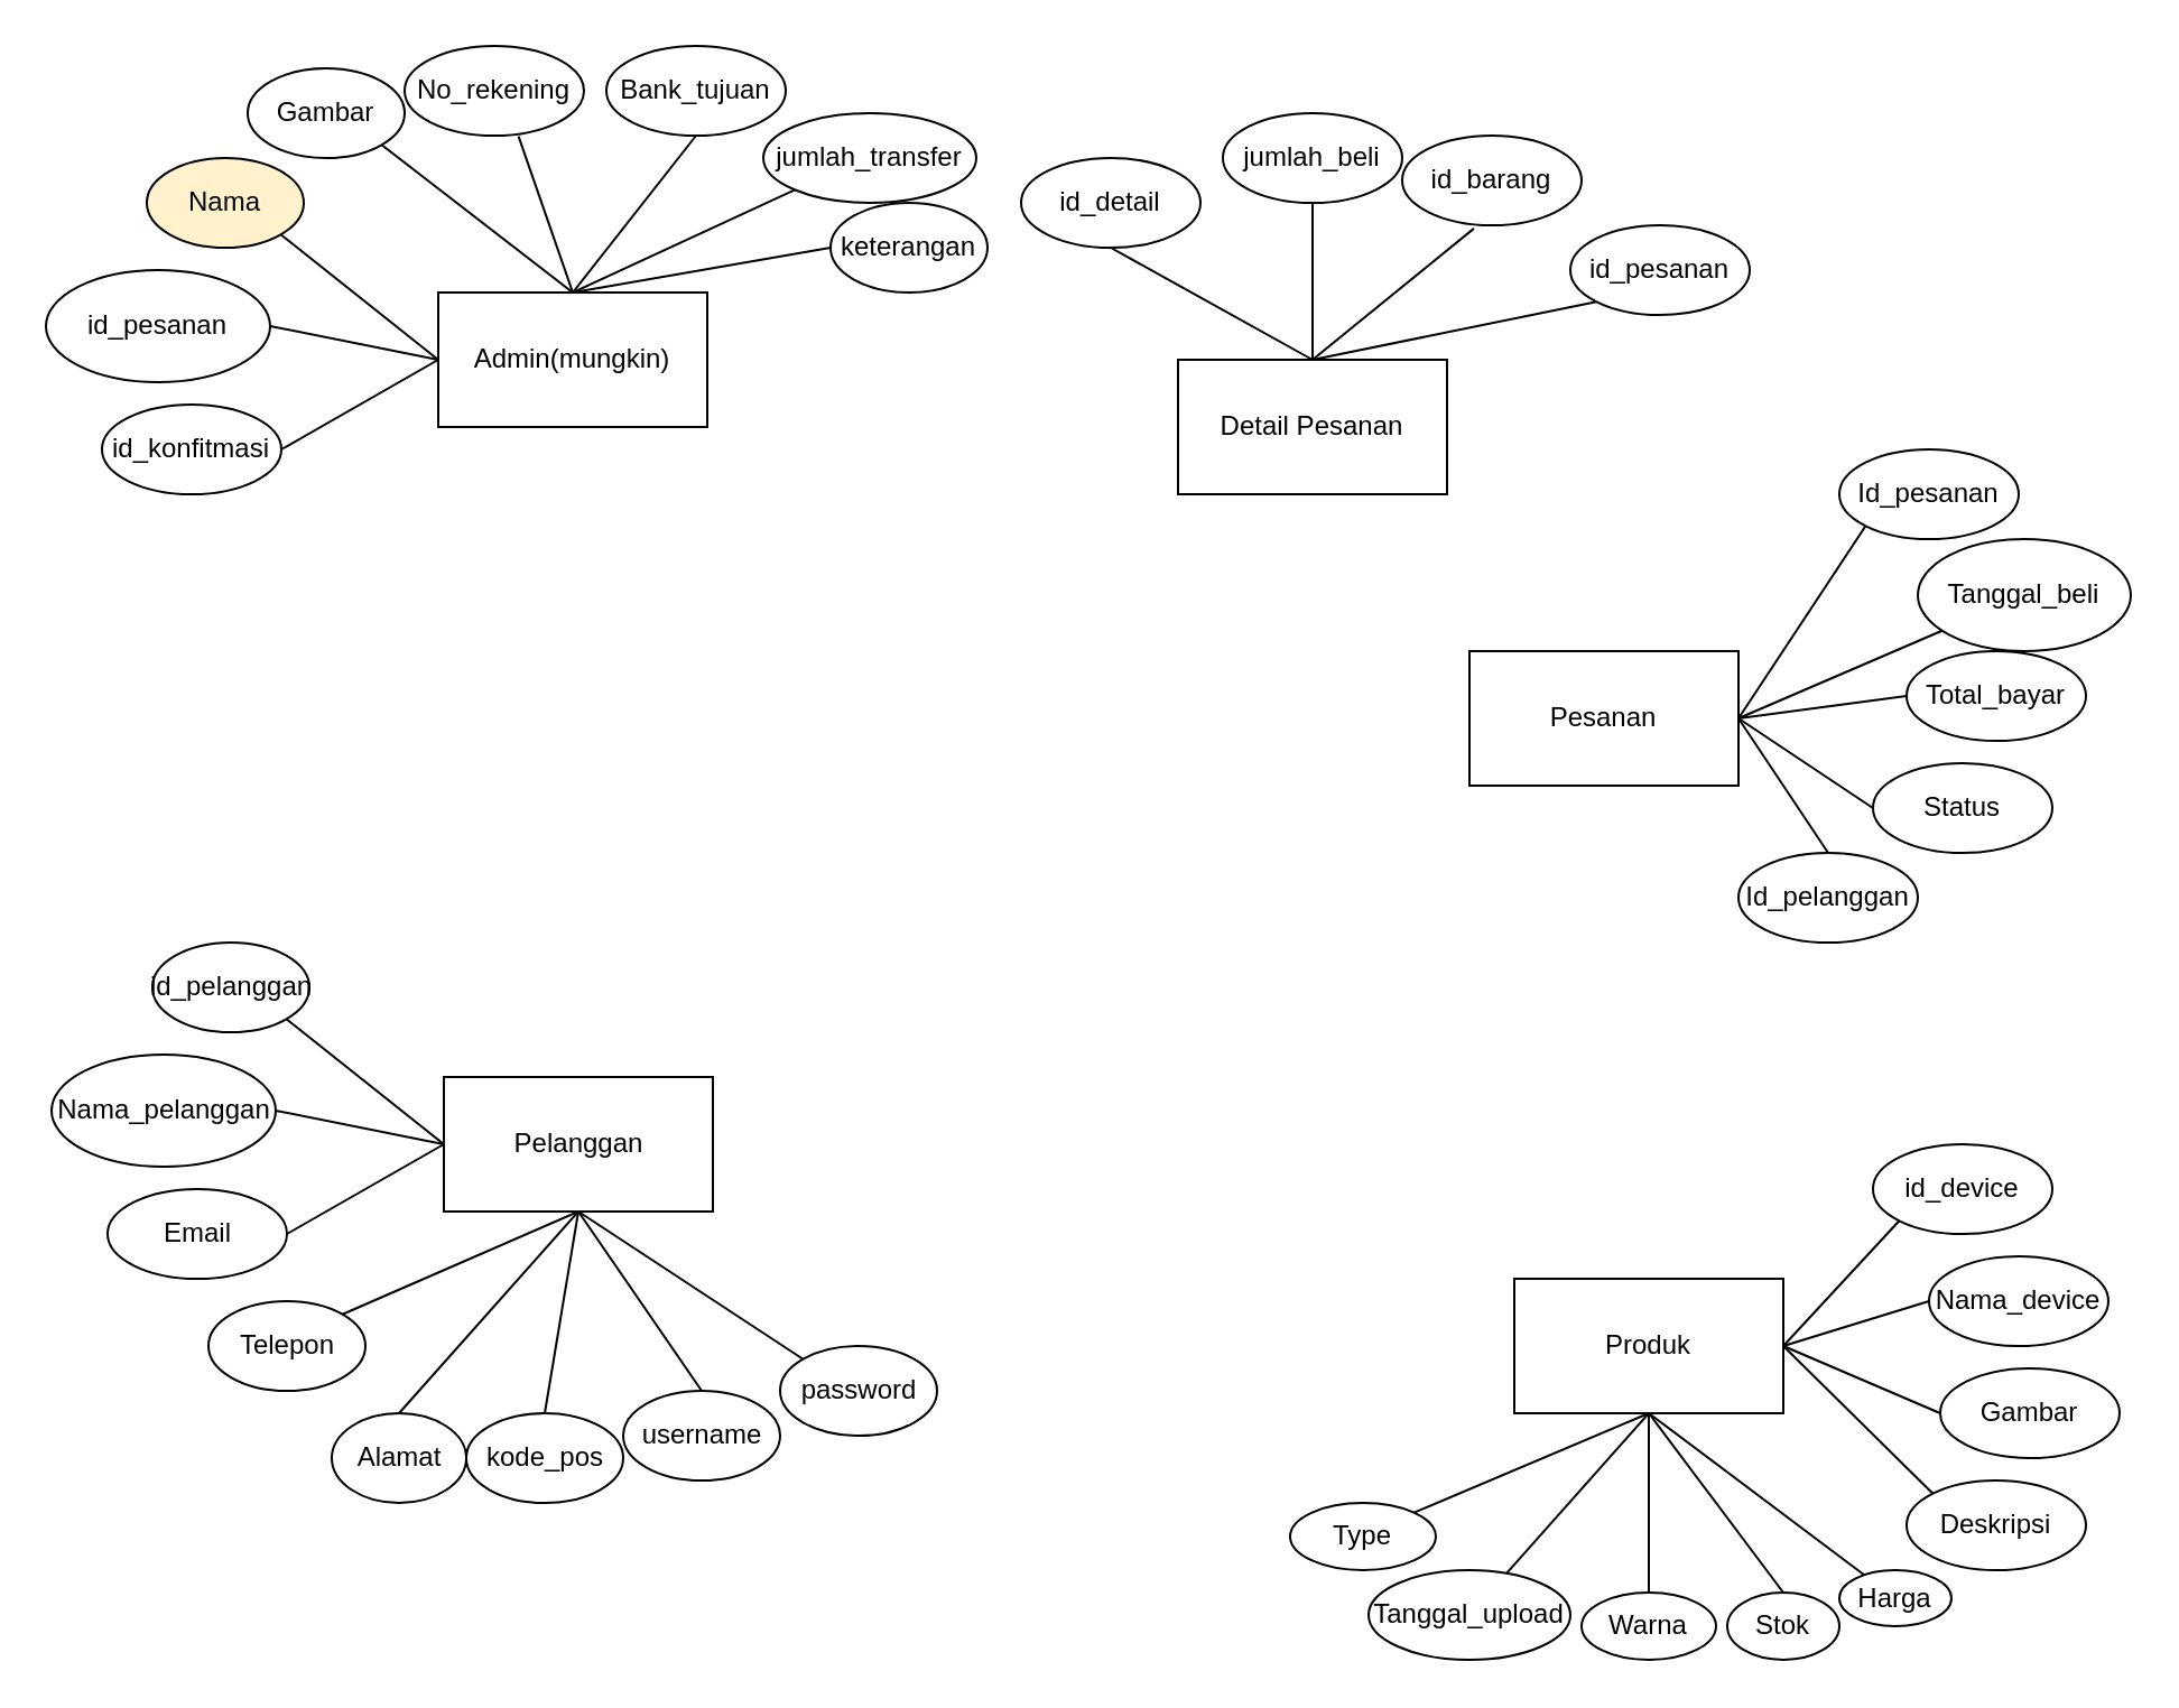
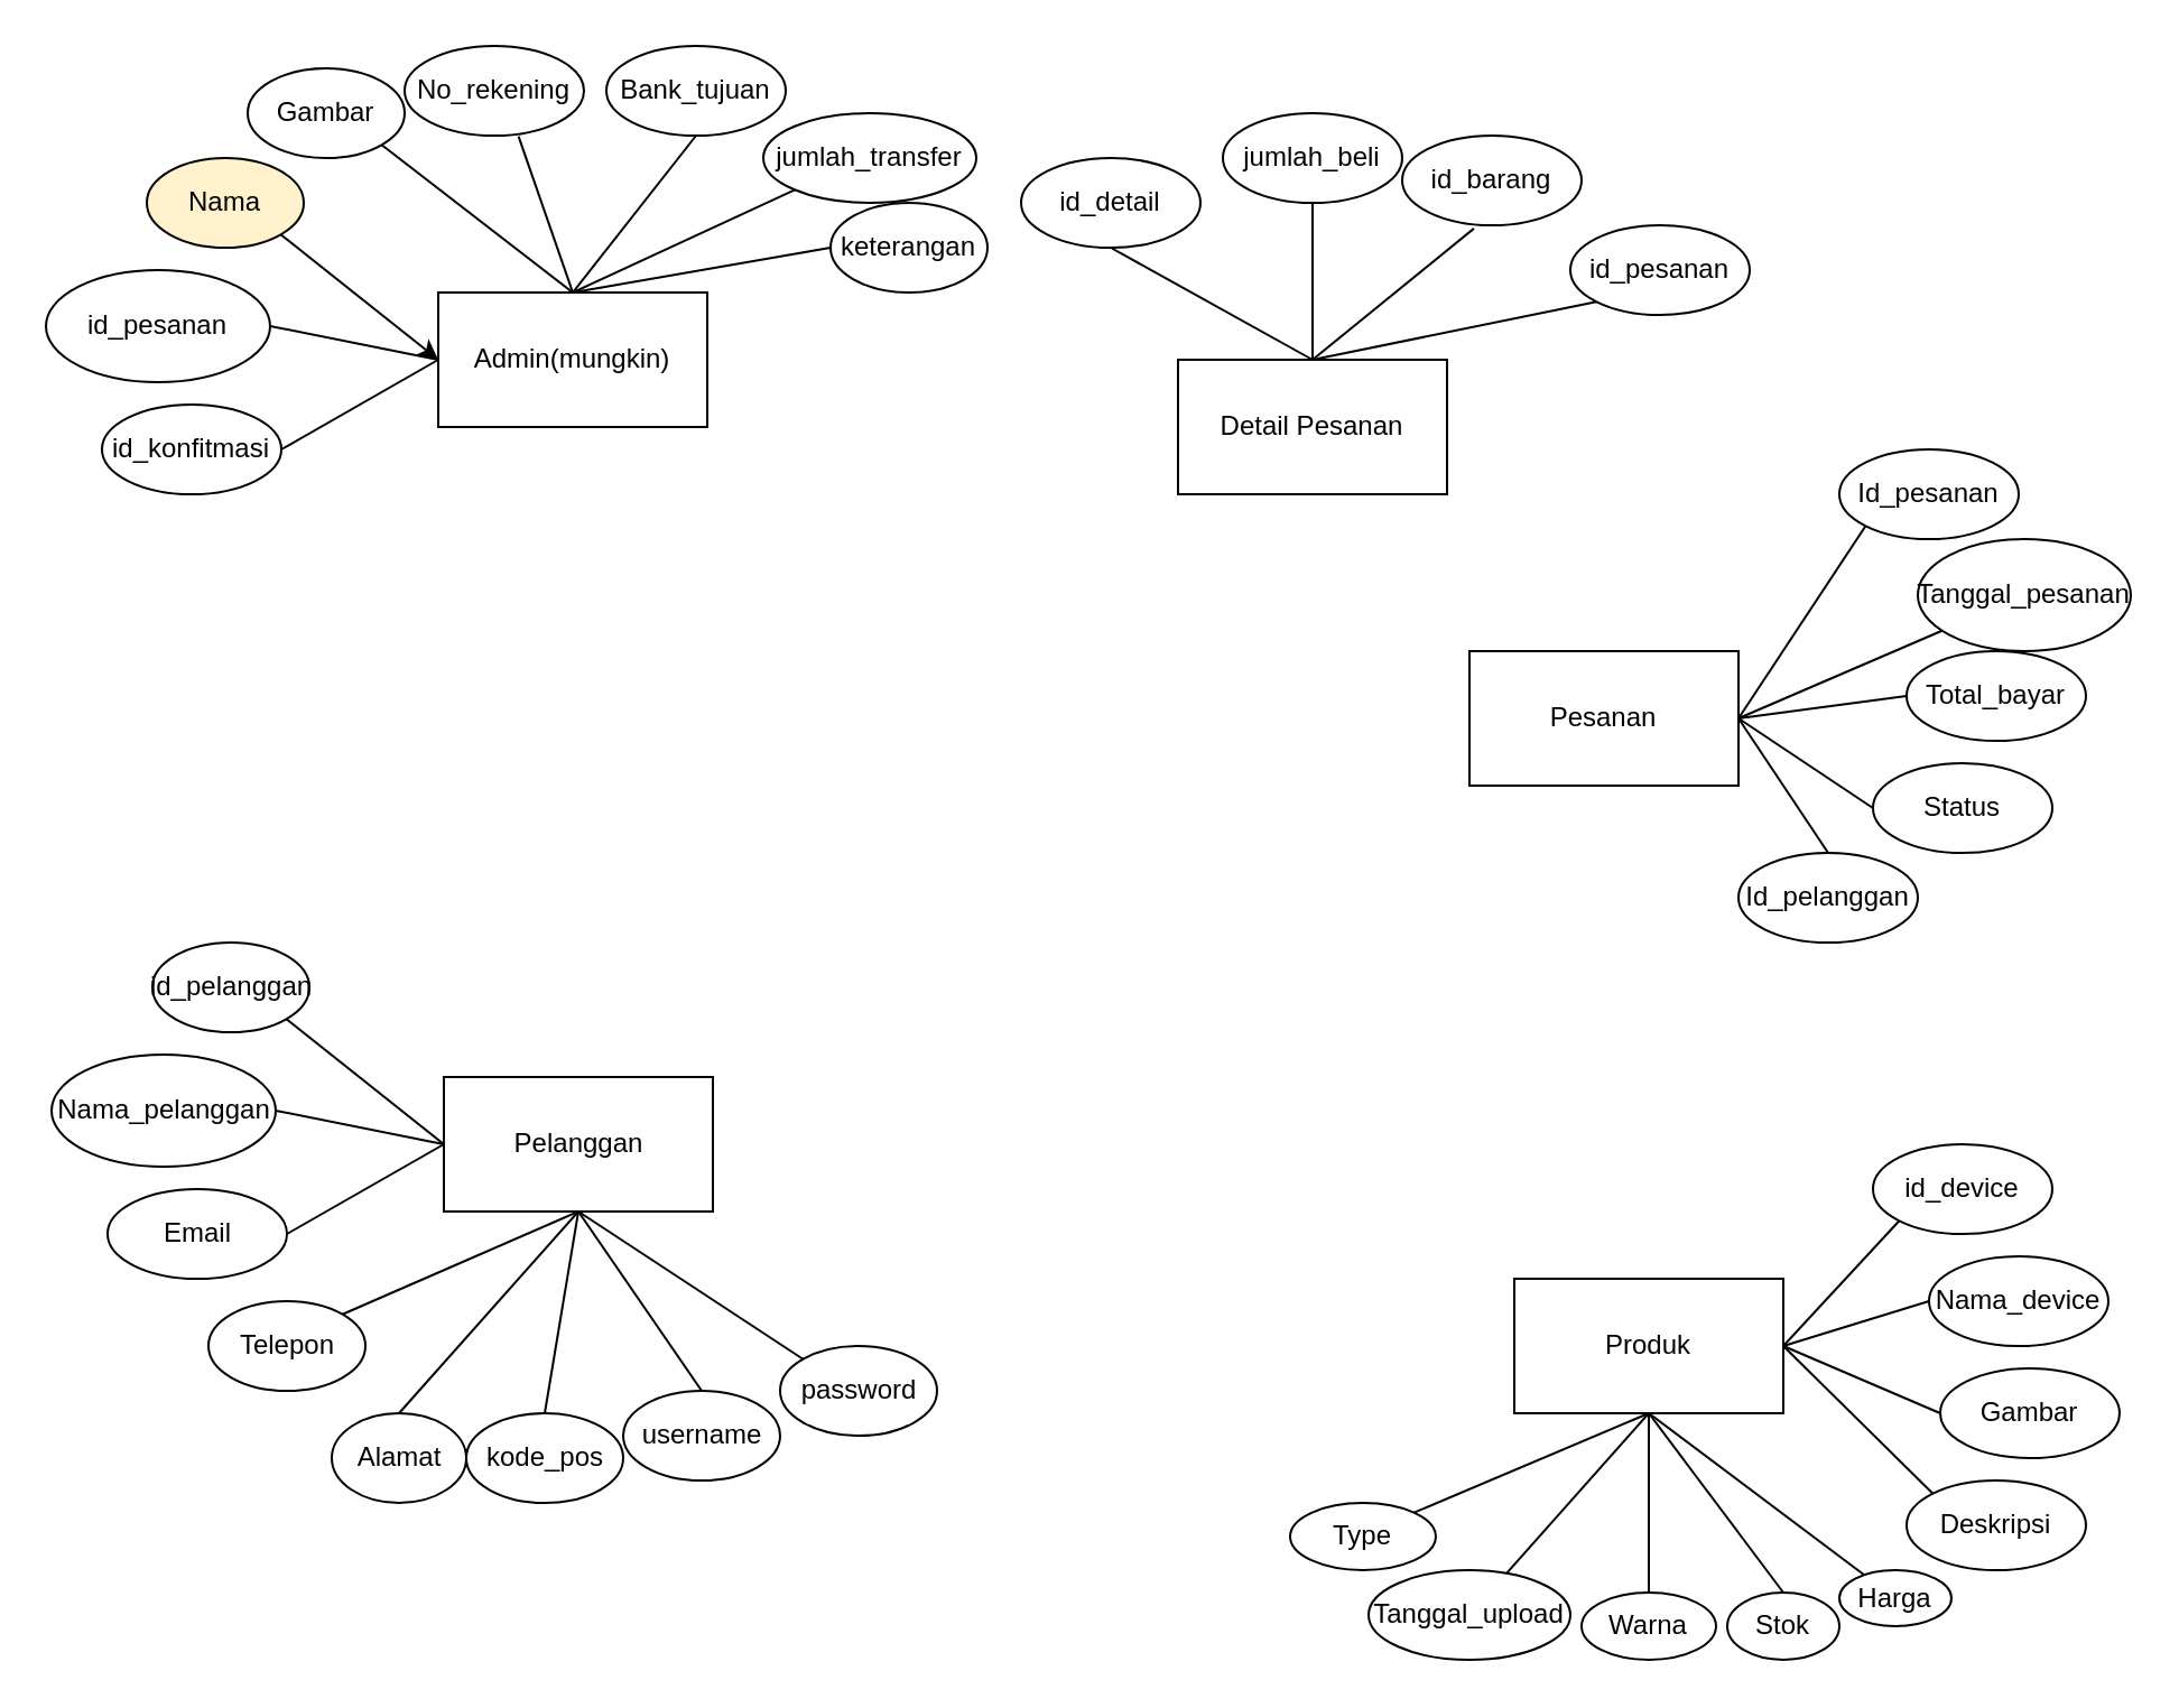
- <mxCell id="67" value="" style="endArrow=none;html=1;rounded=0;exitX=1;exitY=1;exitDx=0;exitDy=0;entryX=0;entryY=0.5;entryDx=0;entryDy=0;" edge="1" parent="1" source="61" target="58"><mxGeometry width="50" height="50" relative="1" as="geometry"><mxPoint x="145" y="180" as="sourcePoint" /><mxPoint x="190" y="160" as="targetPoint" /></mxGeometry></mxCell>
+ <mxCell id="67" value="" style="endArrow=classic;html=1;rounded=0;exitX=1;exitY=1;exitDx=0;exitDy=0;entryX=0;entryY=0.5;entryDx=0;entryDy=0;" edge="1" parent="1" source="61" target="58"><mxGeometry width="50" height="50" relative="1" as="geometry"><mxPoint x="145" y="180" as="sourcePoint" /><mxPoint x="190" y="160" as="targetPoint" /></mxGeometry></mxCell>
- <mxCell id="17" value="Tanggal_beli" style="ellipse;whiteSpace=wrap;html=1;" parent="1" vertex="1"><mxGeometry x="855" y="240" width="95" height="50" as="geometry" /></mxCell>
+ <mxCell id="17" value="Tanggal_pesanan" style="ellipse;whiteSpace=wrap;html=1;" parent="1" vertex="1"><mxGeometry x="855" y="240" width="95" height="50" as="geometry" /></mxCell>
